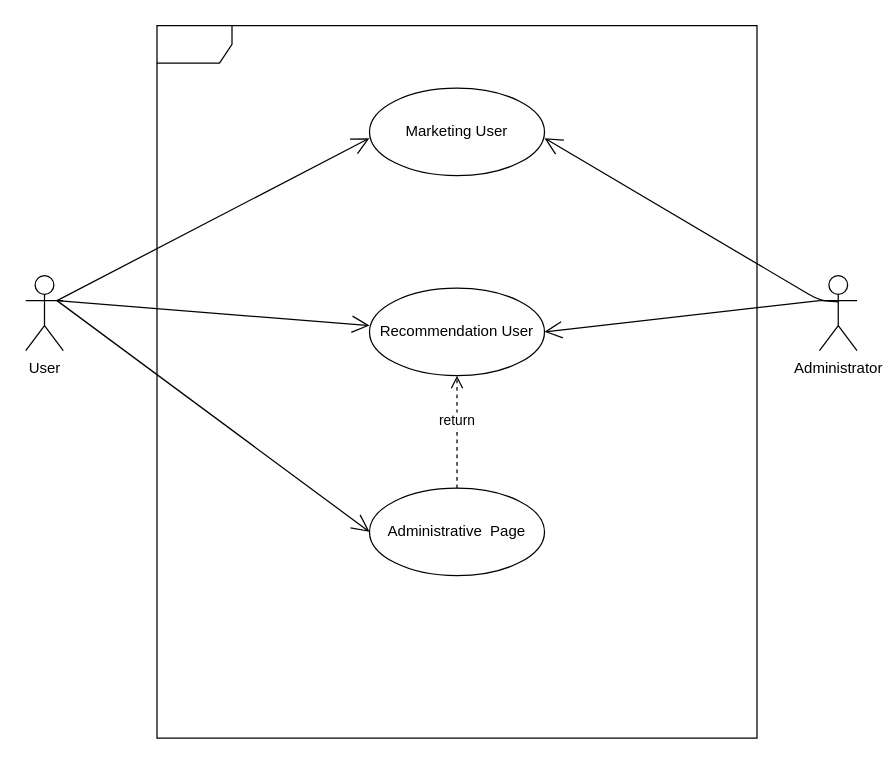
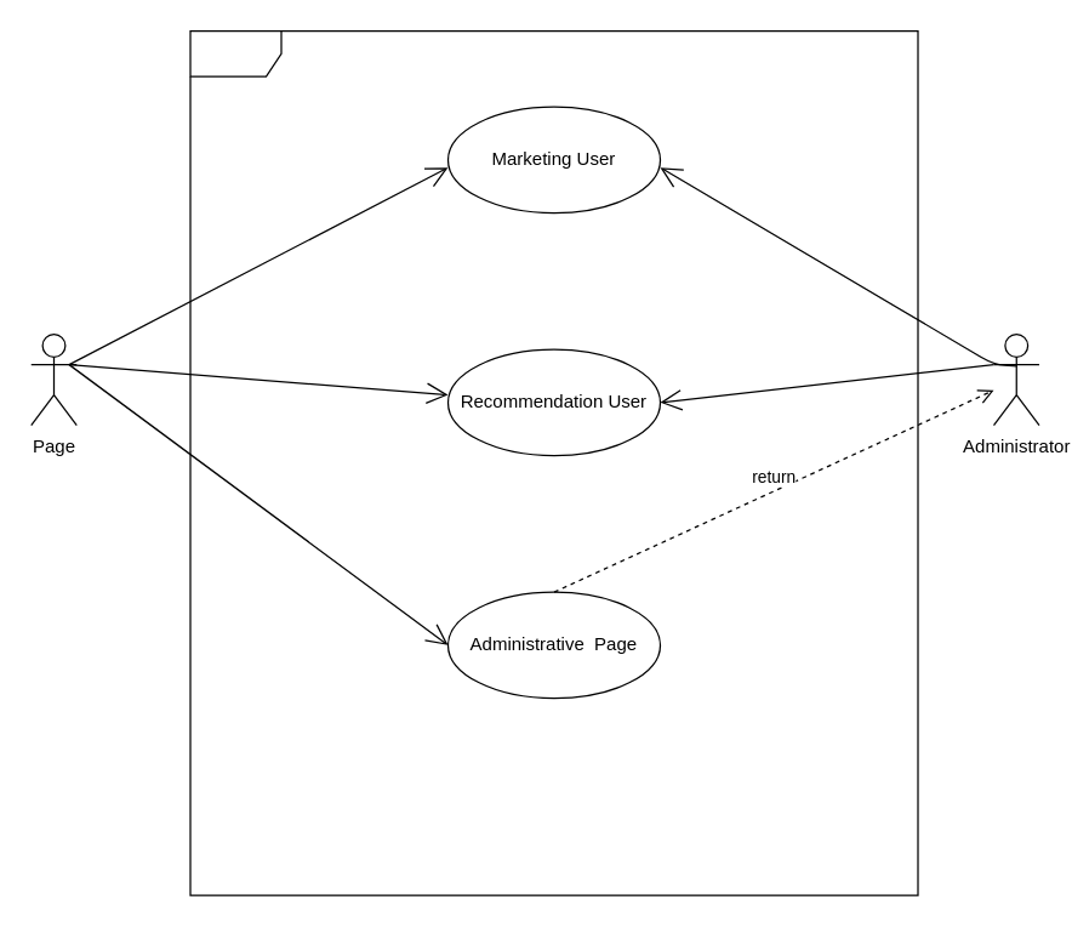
- <mxCell id="3" value="User" style="shape=umlActor;verticalLabelPosition=bottom;labelBackgroundColor=#ffffff;verticalAlign=top;html=1;" parent="1" vertex="1"><mxGeometry x="20" y="220" width="30" height="60" as="geometry" /></mxCell>
+ <mxCell id="3" value="Page" style="shape=umlActor;verticalLabelPosition=bottom;labelBackgroundColor=#ffffff;verticalAlign=top;html=1;" parent="1" vertex="1"><mxGeometry x="20" y="220" width="30" height="60" as="geometry" /></mxCell>
- <mxCell id="14" value="return" style="html=1;verticalAlign=bottom;endArrow=open;dashed=1;endSize=8;exitX=0.5;exitY=0;exitDx=0;exitDy=0;" parent="1" source="8" target="7" edge="1"><mxGeometry relative="1" as="geometry"><mxPoint x="375" y="330" as="sourcePoint" /><mxPoint x="295" y="330" as="targetPoint" /></mxGeometry></mxCell>
+ <mxCell id="14" value="return" style="html=1;verticalAlign=bottom;endArrow=open;dashed=1;endSize=8;exitX=0.5;exitY=0;exitDx=0;exitDy=0;" parent="1" source="8" target="5" edge="1"><mxGeometry relative="1" as="geometry"><mxPoint x="375" y="330" as="sourcePoint" /><mxPoint x="295" y="330" as="targetPoint" /></mxGeometry></mxCell>
